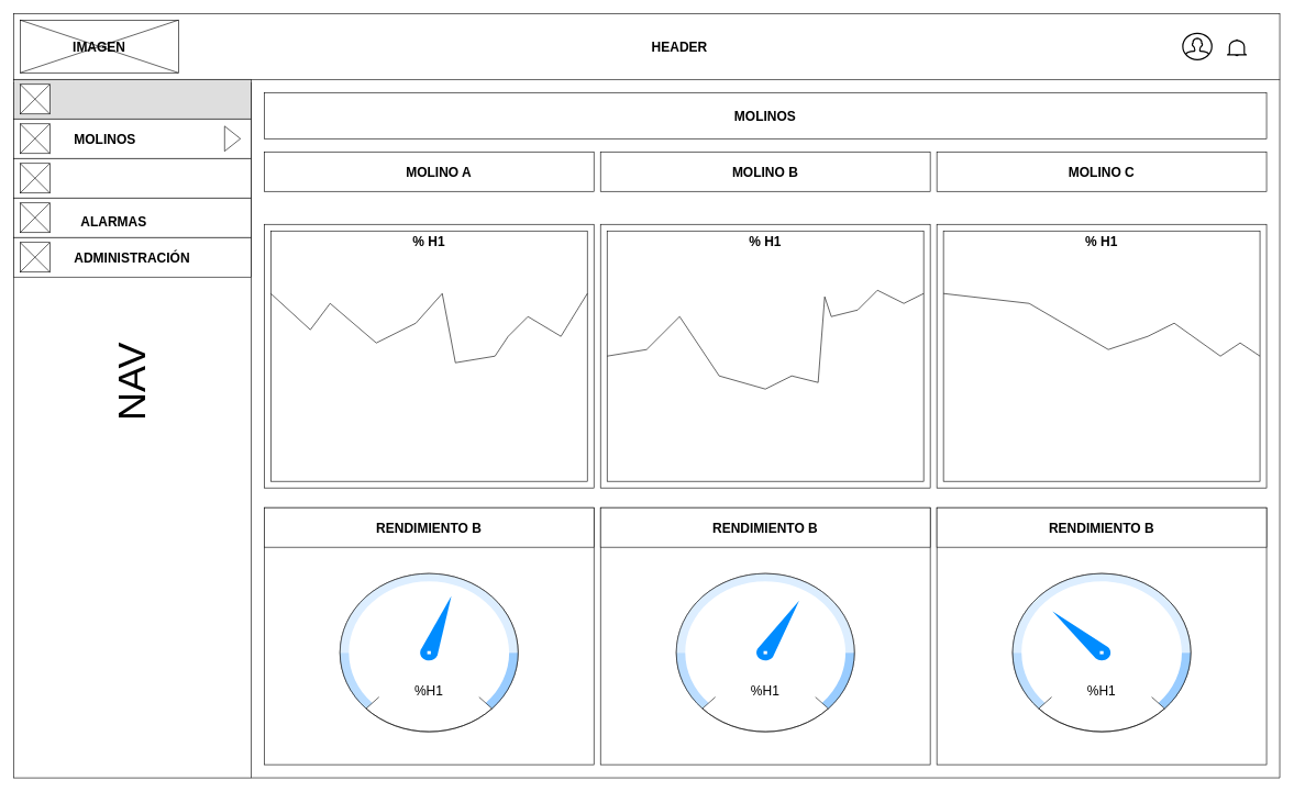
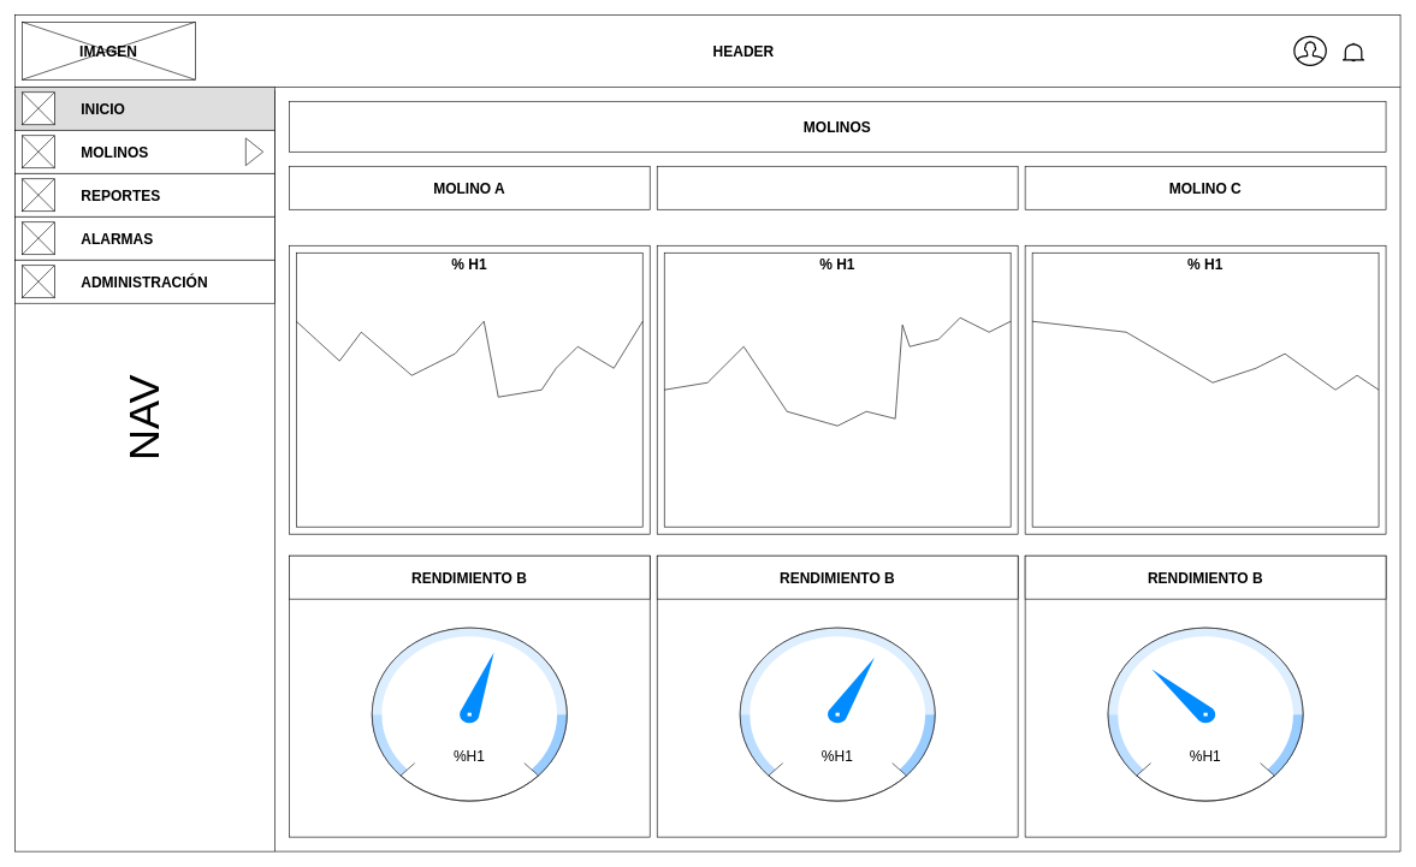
+ <mxCell id="40" value="&lt;div style=&quot;&quot;&gt;&lt;span style=&quot;font-size: 20px;&quot;&gt;&lt;b&gt;INICIO&lt;/b&gt;&lt;/span&gt;&lt;/div&gt;" style="text;html=1;strokeColor=none;fillColor=none;align=left;verticalAlign=middle;whiteSpace=wrap;rounded=0;" parent="1" vertex="1"><mxGeometry x="110" y="135" width="120" height="30" as="geometry" /></mxCell>
- <mxCell id="25" value="&lt;div style=&quot;text-align: justify;&quot;&gt;&lt;span style=&quot;font-size: 20px;&quot;&gt;&lt;b&gt;MOLINO A&lt;/b&gt;&lt;/span&gt;&lt;/div&gt;" style="text;html=1;strokeColor=none;fillColor=none;align=center;verticalAlign=middle;whiteSpace=wrap;rounded=0;" parent="1" vertex="1"><mxGeometry x="535" y="245" width="260" height="30" as="geometry" /></mxCell>
+ <mxCell id="25" value="&lt;div style=&quot;text-align: justify;&quot;&gt;&lt;span style=&quot;font-size: 20px;&quot;&gt;&lt;b&gt;MOLINO A&lt;/b&gt;&lt;/span&gt;&lt;/div&gt;" style="text;html=1;strokeColor=none;fillColor=none;align=center;verticalAlign=middle;whiteSpace=wrap;rounded=0;" parent="1" vertex="1"><mxGeometry x="520" y="245" width="260" height="30" as="geometry" /></mxCell>
- <mxCell id="26" value="&lt;div style=&quot;text-align: justify;&quot;&gt;&lt;span style=&quot;font-size: 20px;&quot;&gt;&lt;b&gt;MOLINO B&lt;/b&gt;&lt;/span&gt;&lt;/div&gt;" style="text;html=1;strokeColor=none;fillColor=none;align=center;verticalAlign=middle;whiteSpace=wrap;rounded=0;" parent="1" vertex="1"><mxGeometry x="1030" y="245" width="260" height="30" as="geometry" /></mxCell>
+ <mxCell id="54" value="&lt;div style=&quot;&quot;&gt;&lt;span style=&quot;font-size: 20px;&quot;&gt;&lt;b&gt;REPORTES&lt;/b&gt;&lt;/span&gt;&lt;/div&gt;" style="text;html=1;strokeColor=none;fillColor=none;align=left;verticalAlign=middle;whiteSpace=wrap;rounded=0;" parent="1" vertex="1"><mxGeometry x="110" y="255" width="100" height="30" as="geometry" /></mxCell>
- <mxCell id="66" value="&lt;div style=&quot;&quot;&gt;&lt;span style=&quot;font-size: 20px;&quot;&gt;&lt;b&gt;ALARMAS&lt;/b&gt;&lt;/span&gt;&lt;/div&gt;" style="text;html=1;strokeColor=none;fillColor=none;align=left;verticalAlign=middle;whiteSpace=wrap;rounded=0;" parent="1" vertex="1"><mxGeometry x="120" y="320" width="100" height="30" as="geometry" /></mxCell>
+ <mxCell id="66" value="&lt;div style=&quot;&quot;&gt;&lt;span style=&quot;font-size: 20px;&quot;&gt;&lt;b&gt;ALARMAS&lt;/b&gt;&lt;/span&gt;&lt;/div&gt;" style="text;html=1;strokeColor=none;fillColor=none;align=left;verticalAlign=middle;whiteSpace=wrap;rounded=0;" parent="1" vertex="1"><mxGeometry x="110" y="315" width="100" height="30" as="geometry" /></mxCell>
